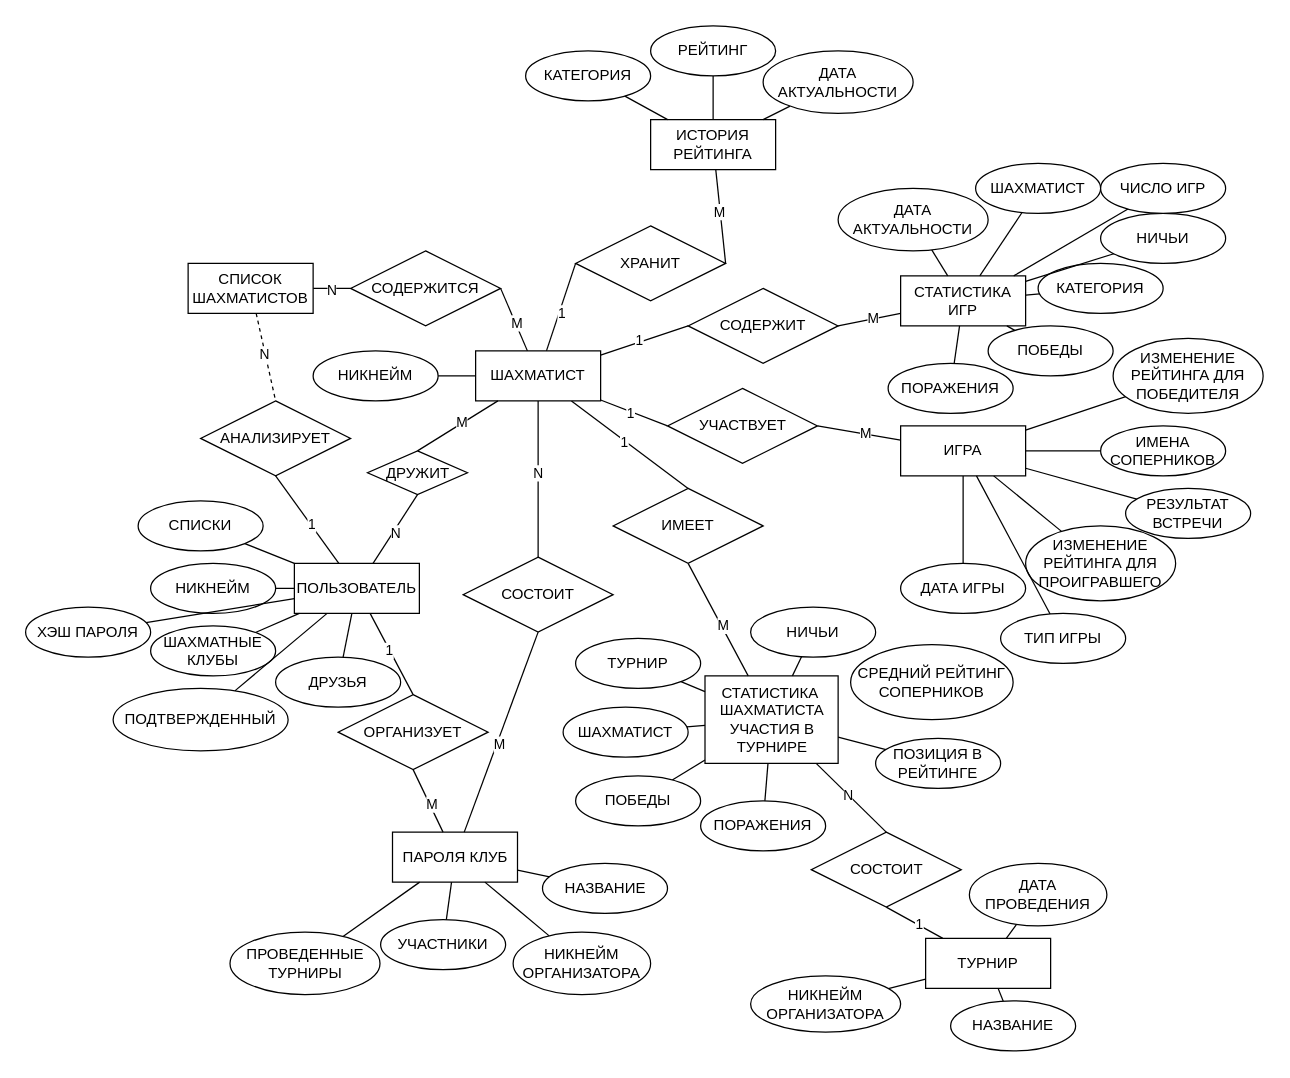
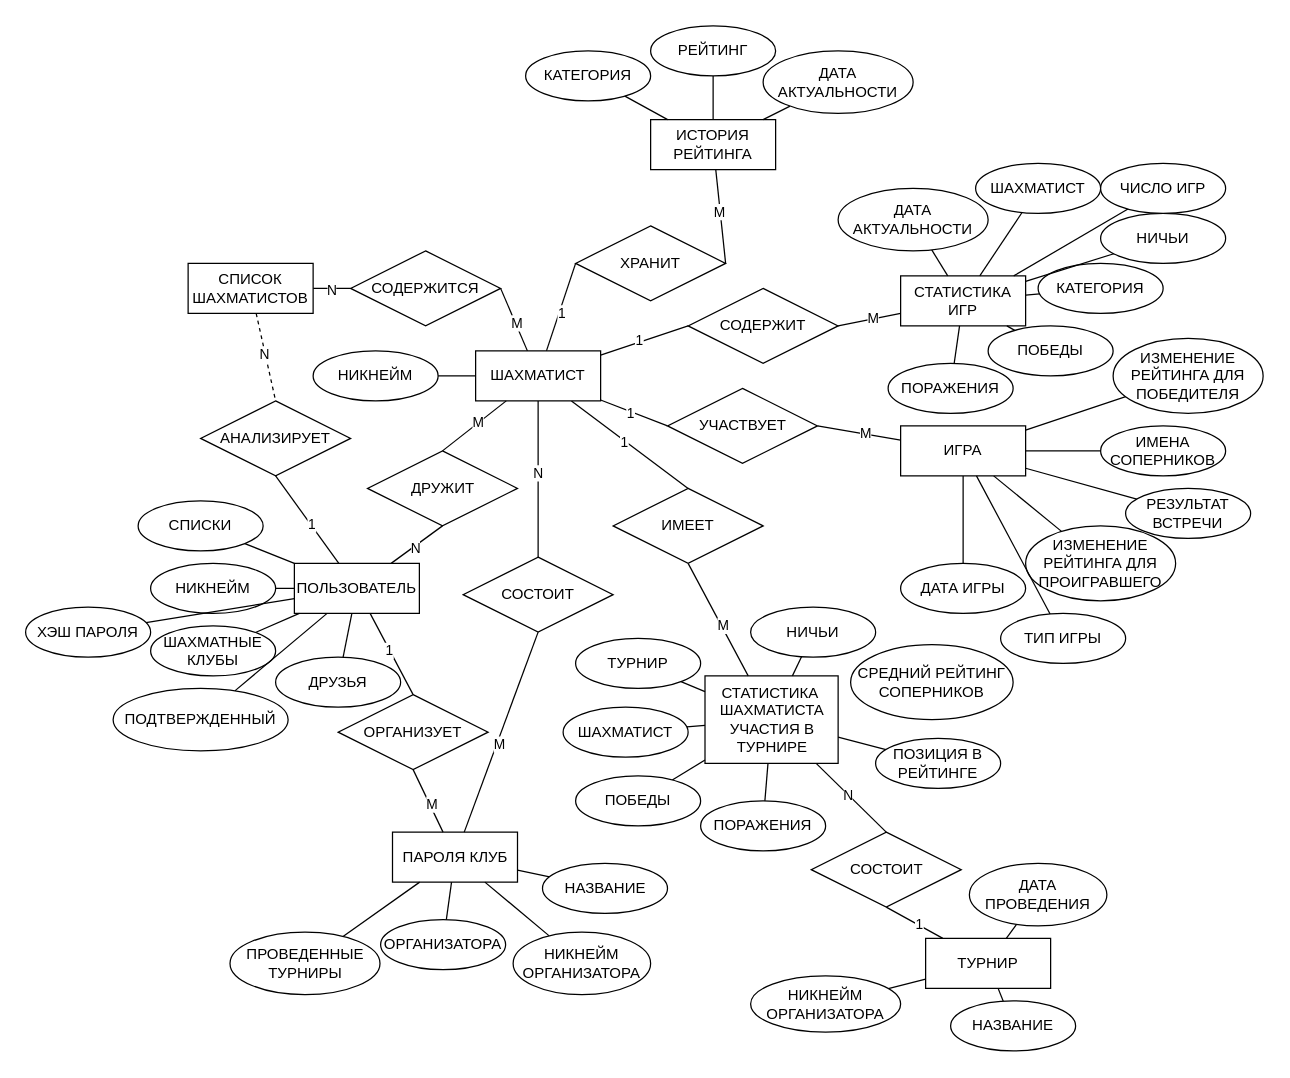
- <mxCell id="74" value="ДРУЖИТ" style="shape=rhombus;perimeter=rhombusPerimeter;whiteSpace=wrap;html=1;align=center;" parent="1" vertex="1"><mxGeometry x="293.5" y="360" width="80" height="35" as="geometry" /></mxCell>
+ <mxCell id="74" value="ДРУЖИТ" style="shape=rhombus;perimeter=rhombusPerimeter;whiteSpace=wrap;html=1;align=center;" parent="1" vertex="1"><mxGeometry x="293.5" y="360" width="120" height="60" as="geometry" /></mxCell>
- <mxCell id="60" value="УЧАСТНИКИ" style="ellipse;whiteSpace=wrap;html=1;align=center;" parent="1" vertex="1"><mxGeometry x="304" y="735" width="100" height="40" as="geometry" /></mxCell>
+ <mxCell id="60" value="ОРГАНИЗАТОРА" style="ellipse;whiteSpace=wrap;html=1;align=center;" parent="1" vertex="1"><mxGeometry x="304" y="735" width="100" height="40" as="geometry" /></mxCell>
